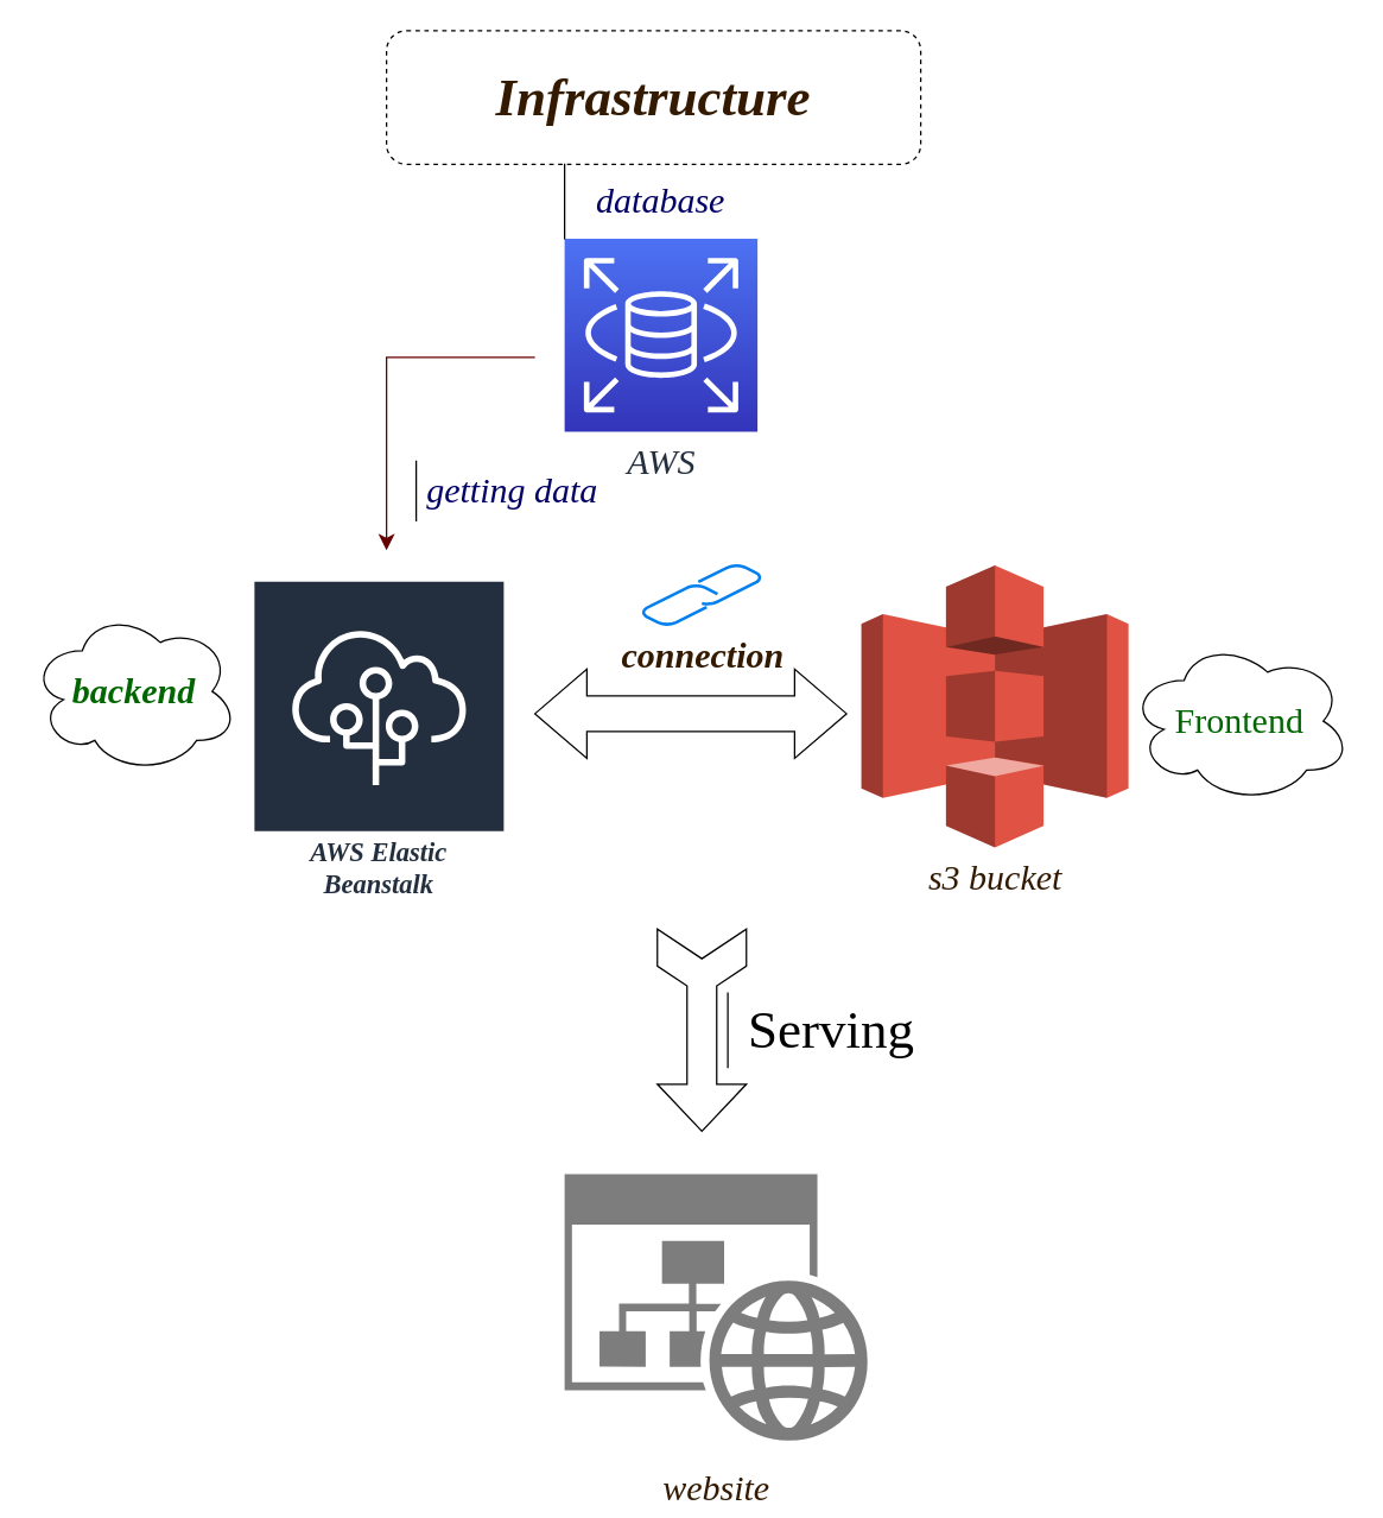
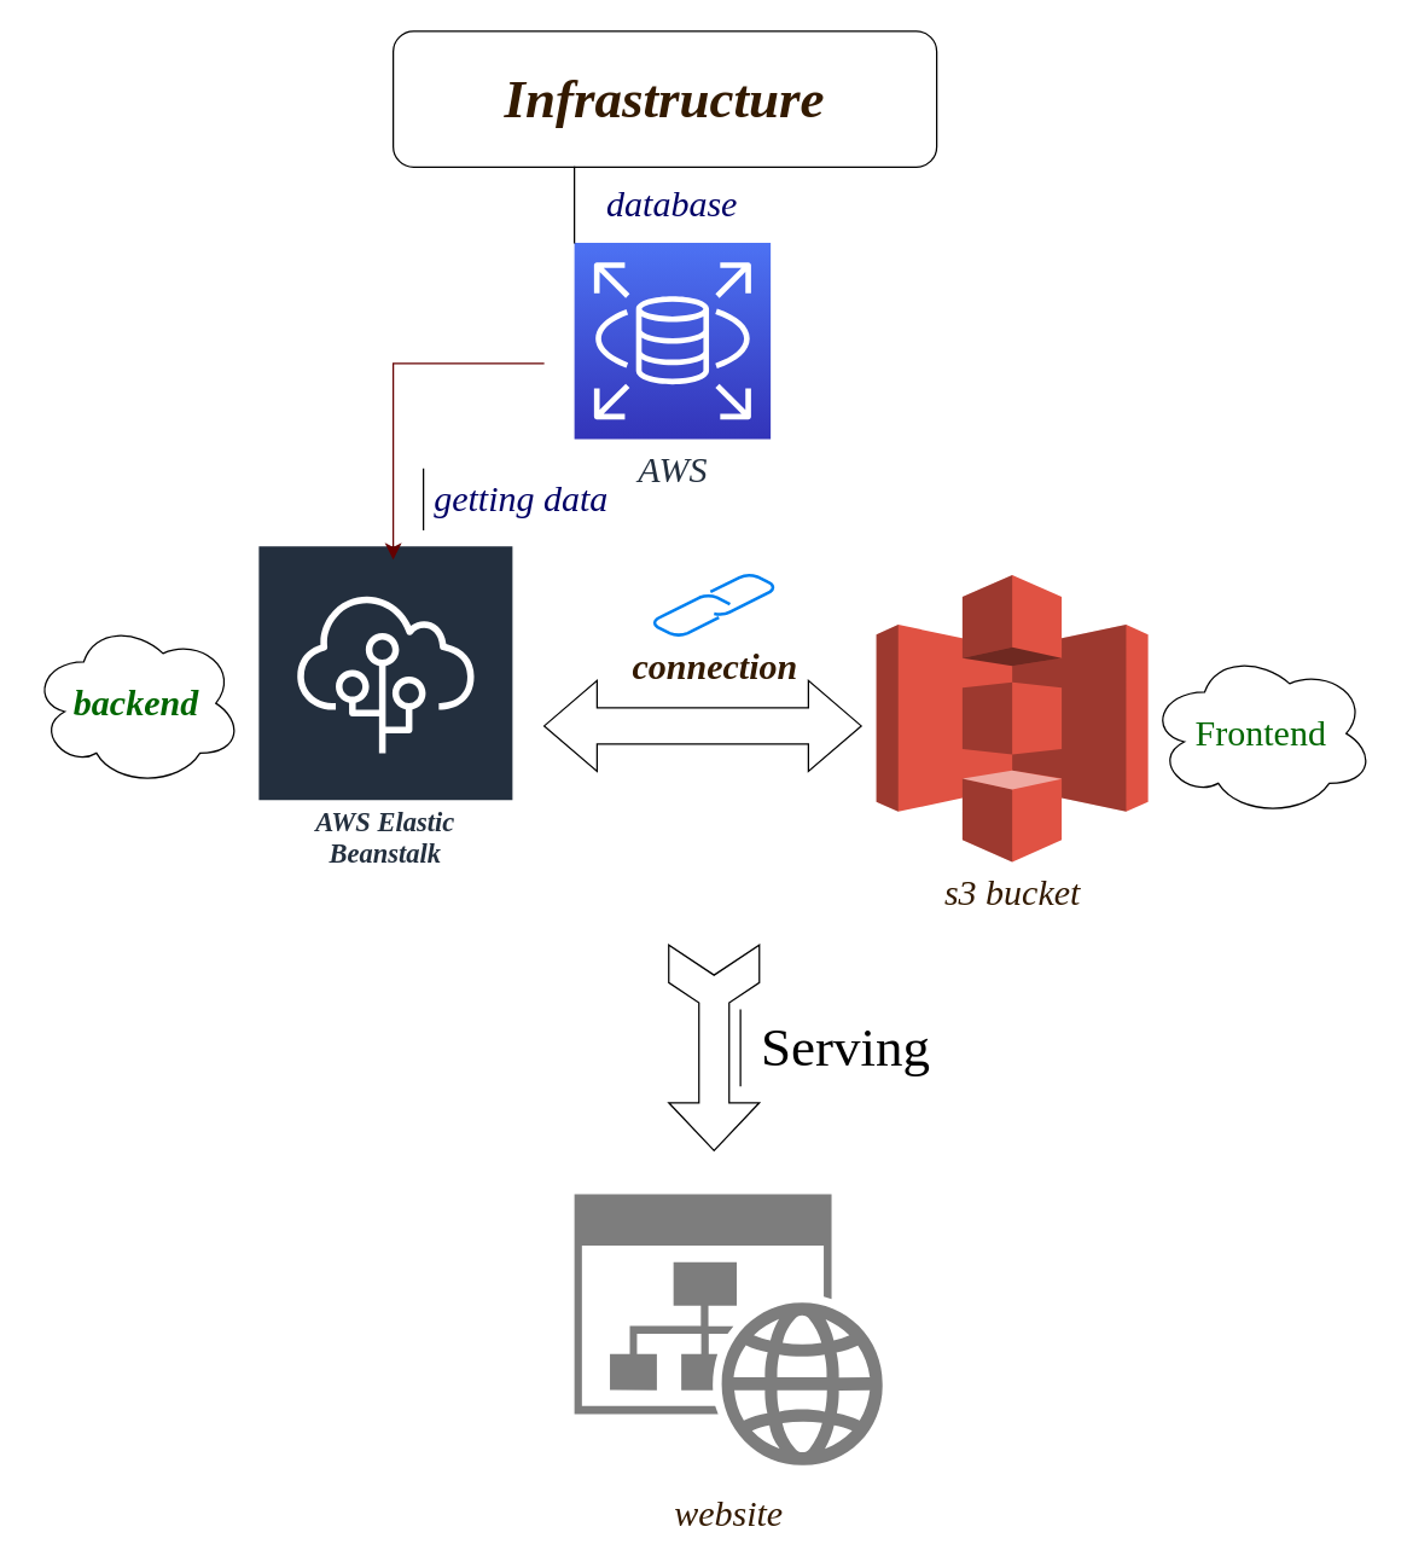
- <mxCell id="2" value="&lt;span style=&quot;text-align: start; background-color: rgb(255, 255, 255);&quot;&gt;&lt;font color=&quot;#331a00&quot; face=&quot;Times New Roman&quot; style=&quot;font-size: 36px;&quot;&gt;&lt;i style=&quot;&quot;&gt;&lt;b style=&quot;&quot;&gt;Infrastructure&lt;/b&gt;&lt;/i&gt;&lt;/font&gt;&lt;/span&gt;" style="rounded=1;whiteSpace=wrap;html=1;dashed=1;" vertex="1" parent="1"><mxGeometry x="260" y="20" width="360" height="90" as="geometry" /></mxCell>
+ <mxCell id="2" value="&lt;span style=&quot;text-align: start; background-color: rgb(255, 255, 255);&quot;&gt;&lt;font color=&quot;#331a00&quot; face=&quot;Times New Roman&quot; style=&quot;font-size: 36px;&quot;&gt;&lt;i style=&quot;&quot;&gt;&lt;b style=&quot;&quot;&gt;Infrastructure&lt;/b&gt;&lt;/i&gt;&lt;/font&gt;&lt;/span&gt;" style="rounded=1;whiteSpace=wrap;html=1;" vertex="1" parent="1"><mxGeometry x="260" y="20" width="360" height="90" as="geometry" /></mxCell>
- <mxCell id="5" value="&lt;font style=&quot;font-size: 18px;&quot;&gt;&lt;i&gt;AWS Elastic Beanstalk&lt;/i&gt;&lt;/font&gt;" style="sketch=0;outlineConnect=0;fontColor=#232F3E;gradientColor=none;strokeColor=#ffffff;fillColor=#232F3E;dashed=0;verticalLabelPosition=middle;verticalAlign=bottom;align=center;html=1;whiteSpace=wrap;fontSize=10;fontStyle=1;spacing=3;shape=mxgraph.aws4.productIcon;prIcon=mxgraph.aws4.elastic_beanstalk;fontFamily=Times New Roman;" vertex="1" parent="1"><mxGeometry x="170" y="390" width="170" height="220" as="geometry" /></mxCell>
+ <mxCell id="5" value="&lt;font style=&quot;font-size: 18px;&quot;&gt;&lt;i&gt;AWS Elastic Beanstalk&lt;/i&gt;&lt;/font&gt;" style="sketch=0;outlineConnect=0;fontColor=#232F3E;gradientColor=none;strokeColor=#ffffff;fillColor=#232F3E;dashed=0;verticalLabelPosition=middle;verticalAlign=bottom;align=center;html=1;whiteSpace=wrap;fontSize=10;fontStyle=1;spacing=3;shape=mxgraph.aws4.productIcon;prIcon=mxgraph.aws4.elastic_beanstalk;fontFamily=Times New Roman;" vertex="1" parent="1"><mxGeometry x="170" y="360" width="170" height="220" as="geometry" /></mxCell>
